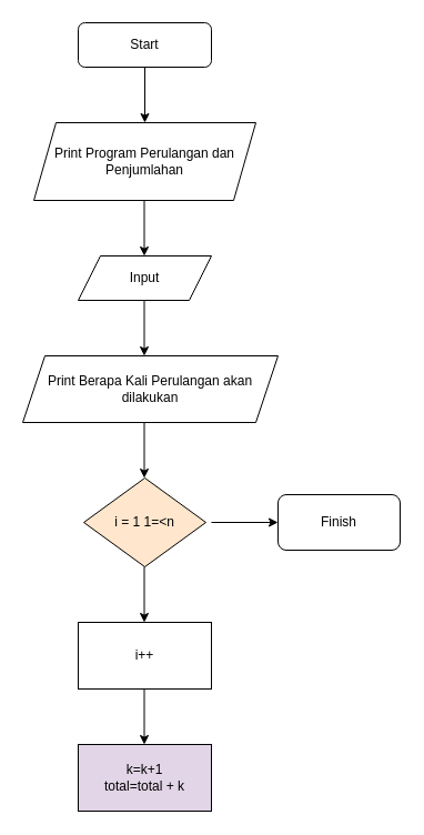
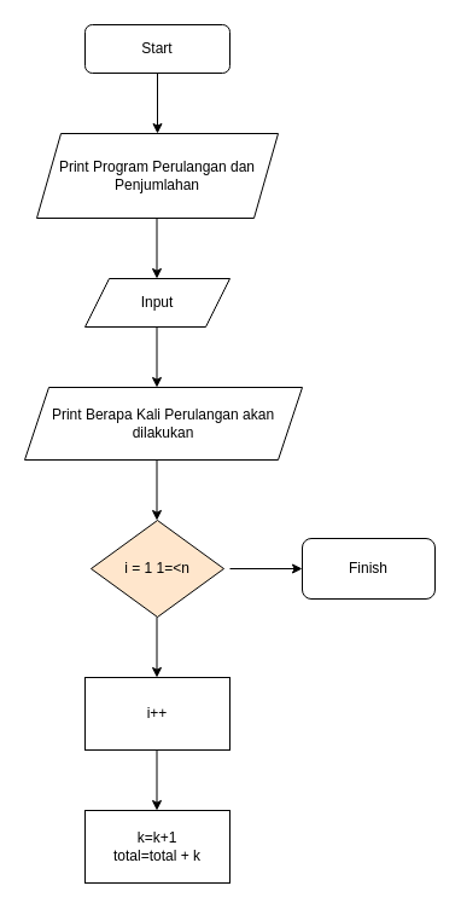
- <mxCell id="14" value="k=k+1&lt;br&gt;total=total + k" style="rounded=0;whiteSpace=wrap;html=1;fillColor=#e1d5e7;" vertex="1" parent="1"><mxGeometry x="70" y="670" width="120" height="60" as="geometry" /></mxCell>
+ <mxCell id="14" value="k=k+1&lt;br&gt;total=total + k" style="rounded=0;whiteSpace=wrap;html=1;" vertex="1" parent="1"><mxGeometry x="70" y="670" width="120" height="60" as="geometry" /></mxCell>
